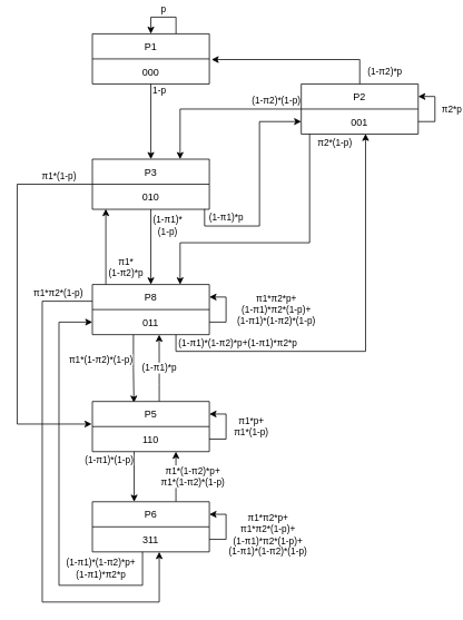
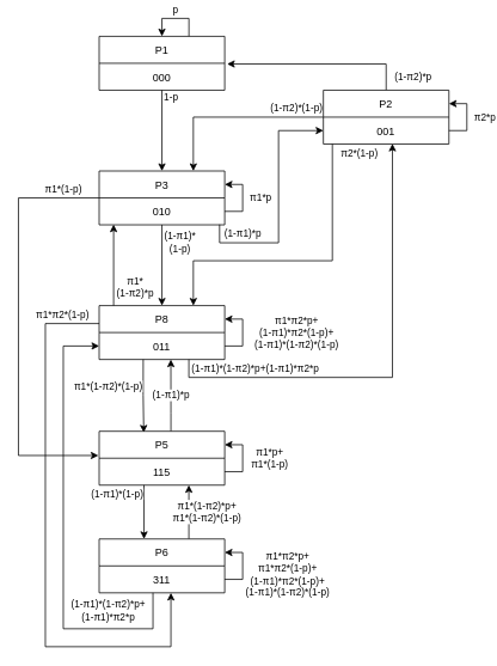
+ <mxCell id="9" value="π1*p" style="edgeStyle=orthogonalEdgeStyle;rounded=0;orthogonalLoop=1;jettySize=auto;html=1;exitX=1;exitY=0.5;exitDx=0;exitDy=0;entryX=1;entryY=0.25;entryDx=0;entryDy=0;" parent="8" source="10" target="8" edge="1"><mxGeometry x="0.001" y="-20" relative="1" as="geometry"><Array as="points"><mxPoint x="160" y="45" /><mxPoint x="160" y="15" /></Array><mxPoint as="offset" /></mxGeometry></mxCell>
- <mxCell id="28" value="110" style="text;strokeColor=none;fillColor=none;align=center;verticalAlign=middle;spacingLeft=4;spacingRight=4;overflow=hidden;points=[[0,0.5],[1,0.5]];portConstraint=eastwest;rotatable=0;" parent="27" vertex="1"><mxGeometry y="30" width="140" height="30" as="geometry" /></mxCell>
+ <mxCell id="28" value="115" style="text;strokeColor=none;fillColor=none;align=center;verticalAlign=middle;spacingLeft=4;spacingRight=4;overflow=hidden;points=[[0,0.5],[1,0.5]];portConstraint=eastwest;rotatable=0;" parent="27" vertex="1"><mxGeometry y="30" width="140" height="30" as="geometry" /></mxCell>
